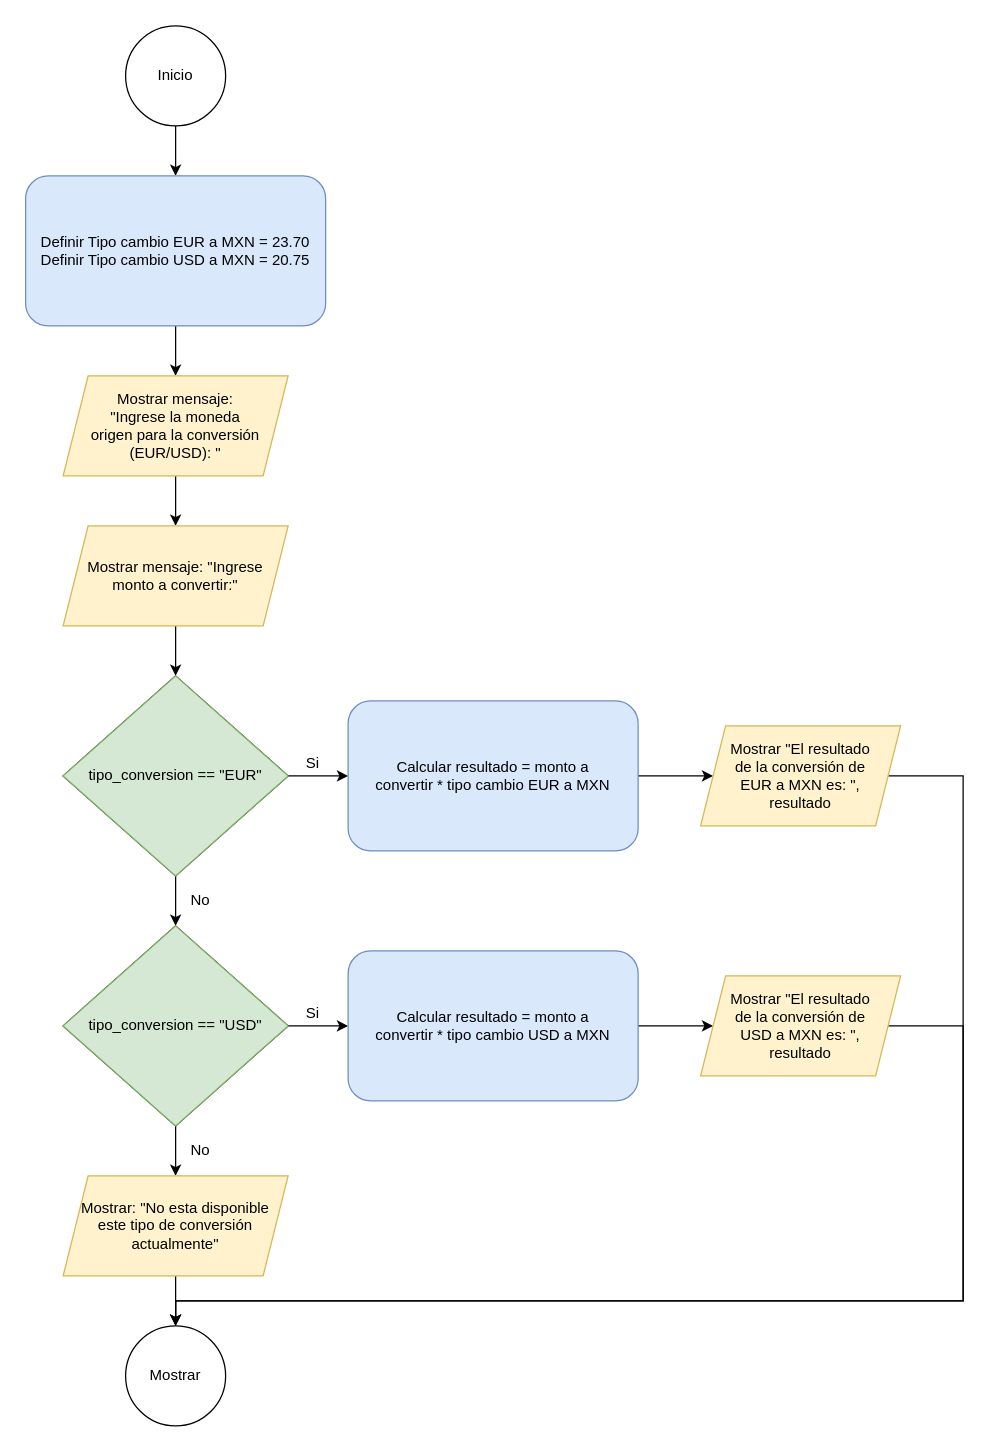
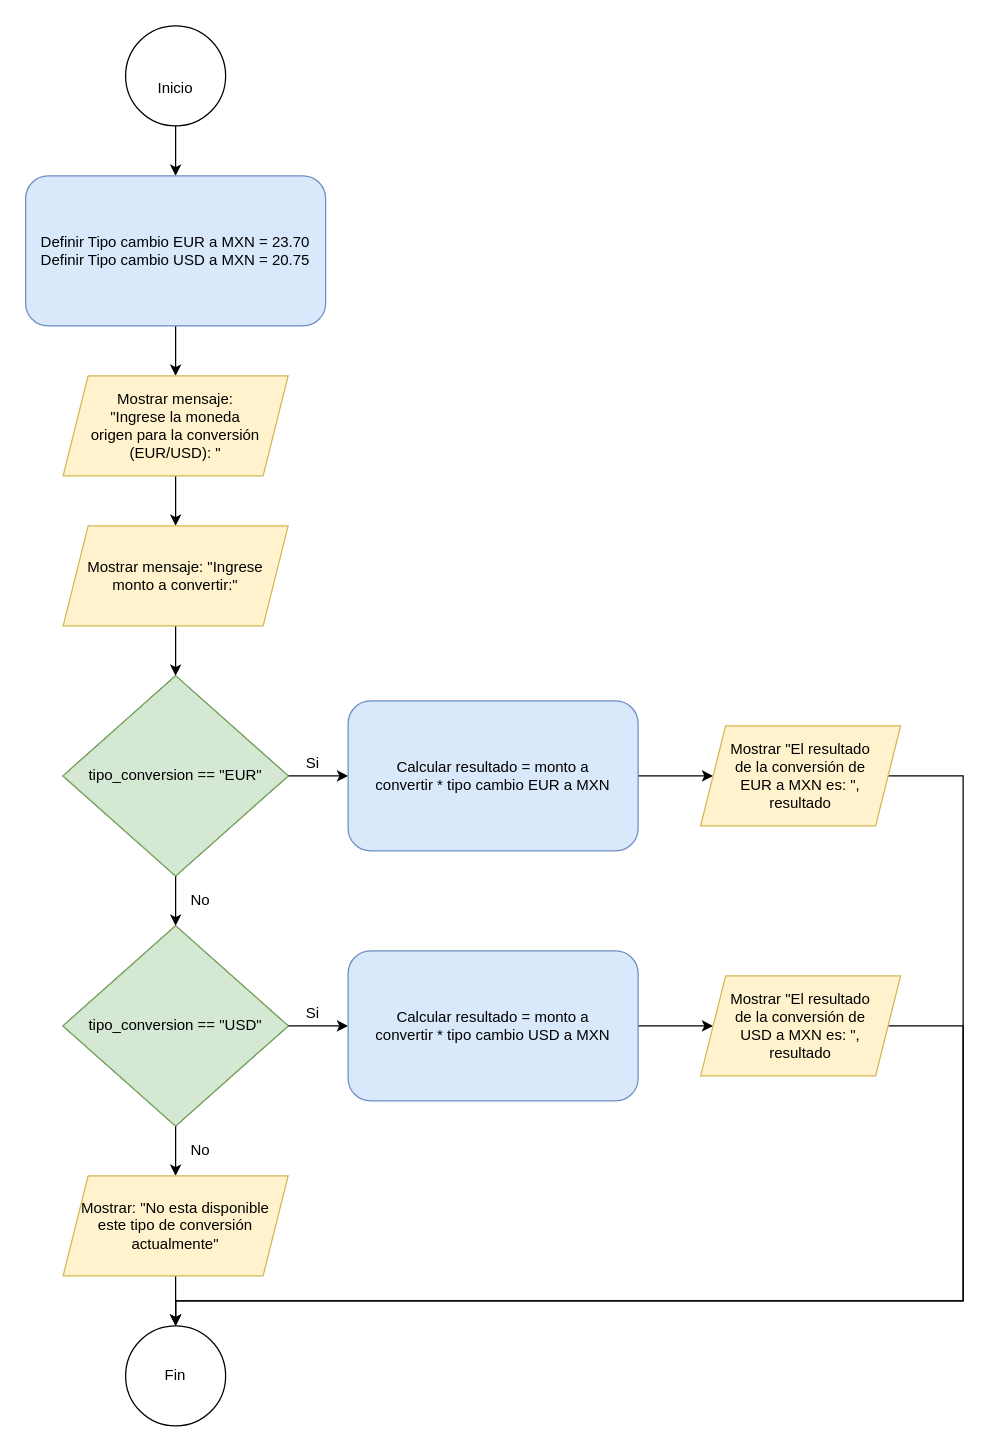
- <mxCell id="4" value="Inicio" style="text;html=1;strokeColor=none;fillColor=none;align=center;verticalAlign=middle;whiteSpace=wrap;rounded=0;" vertex="1" parent="1"><mxGeometry x="110" y="45" width="60" height="30" as="geometry" /></mxCell>
+ <mxCell id="4" value="Inicio" style="text;html=1;strokeColor=none;fillColor=none;align=center;verticalAlign=middle;whiteSpace=wrap;rounded=0;" vertex="1" parent="1"><mxGeometry x="110" y="55" width="60" height="30" as="geometry" /></mxCell>
- <mxCell id="46" value="Mostrar" style="text;html=1;strokeColor=none;fillColor=none;align=center;verticalAlign=middle;whiteSpace=wrap;rounded=0;" vertex="1" parent="1"><mxGeometry x="110" y="1085" width="60" height="30" as="geometry" /></mxCell>
+ <mxCell id="46" value="Fin" style="text;html=1;strokeColor=none;fillColor=none;align=center;verticalAlign=middle;whiteSpace=wrap;rounded=0;" vertex="1" parent="1"><mxGeometry x="110" y="1085" width="60" height="30" as="geometry" /></mxCell>
